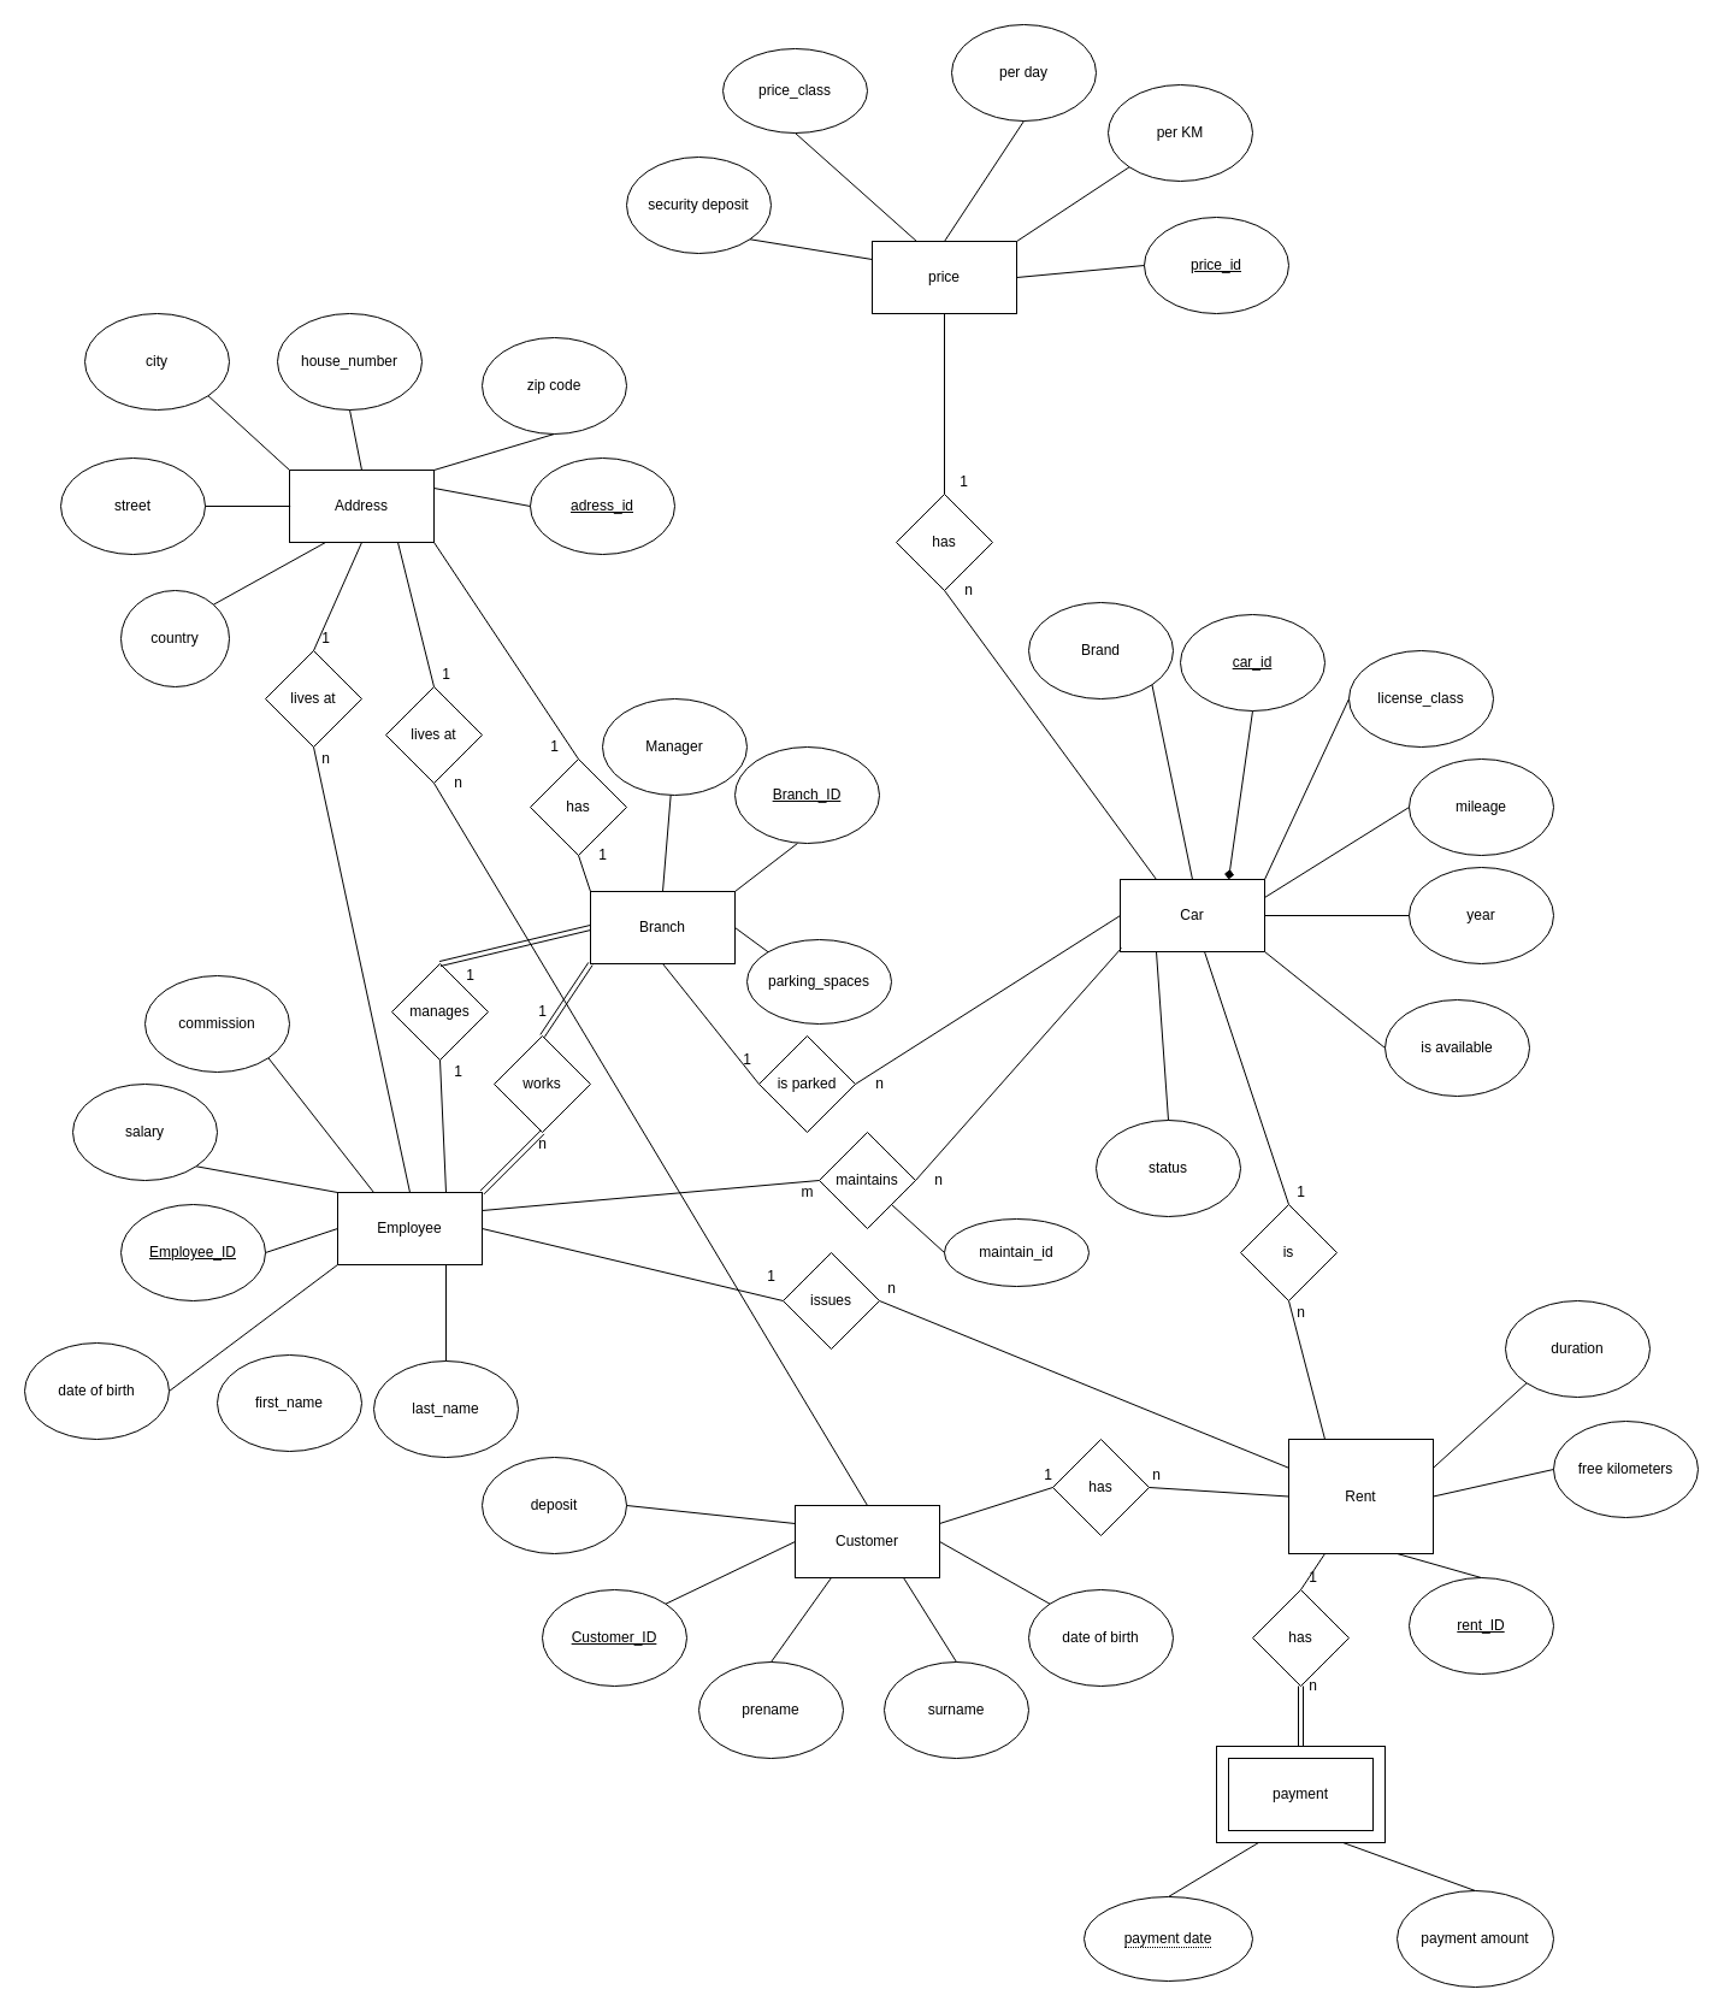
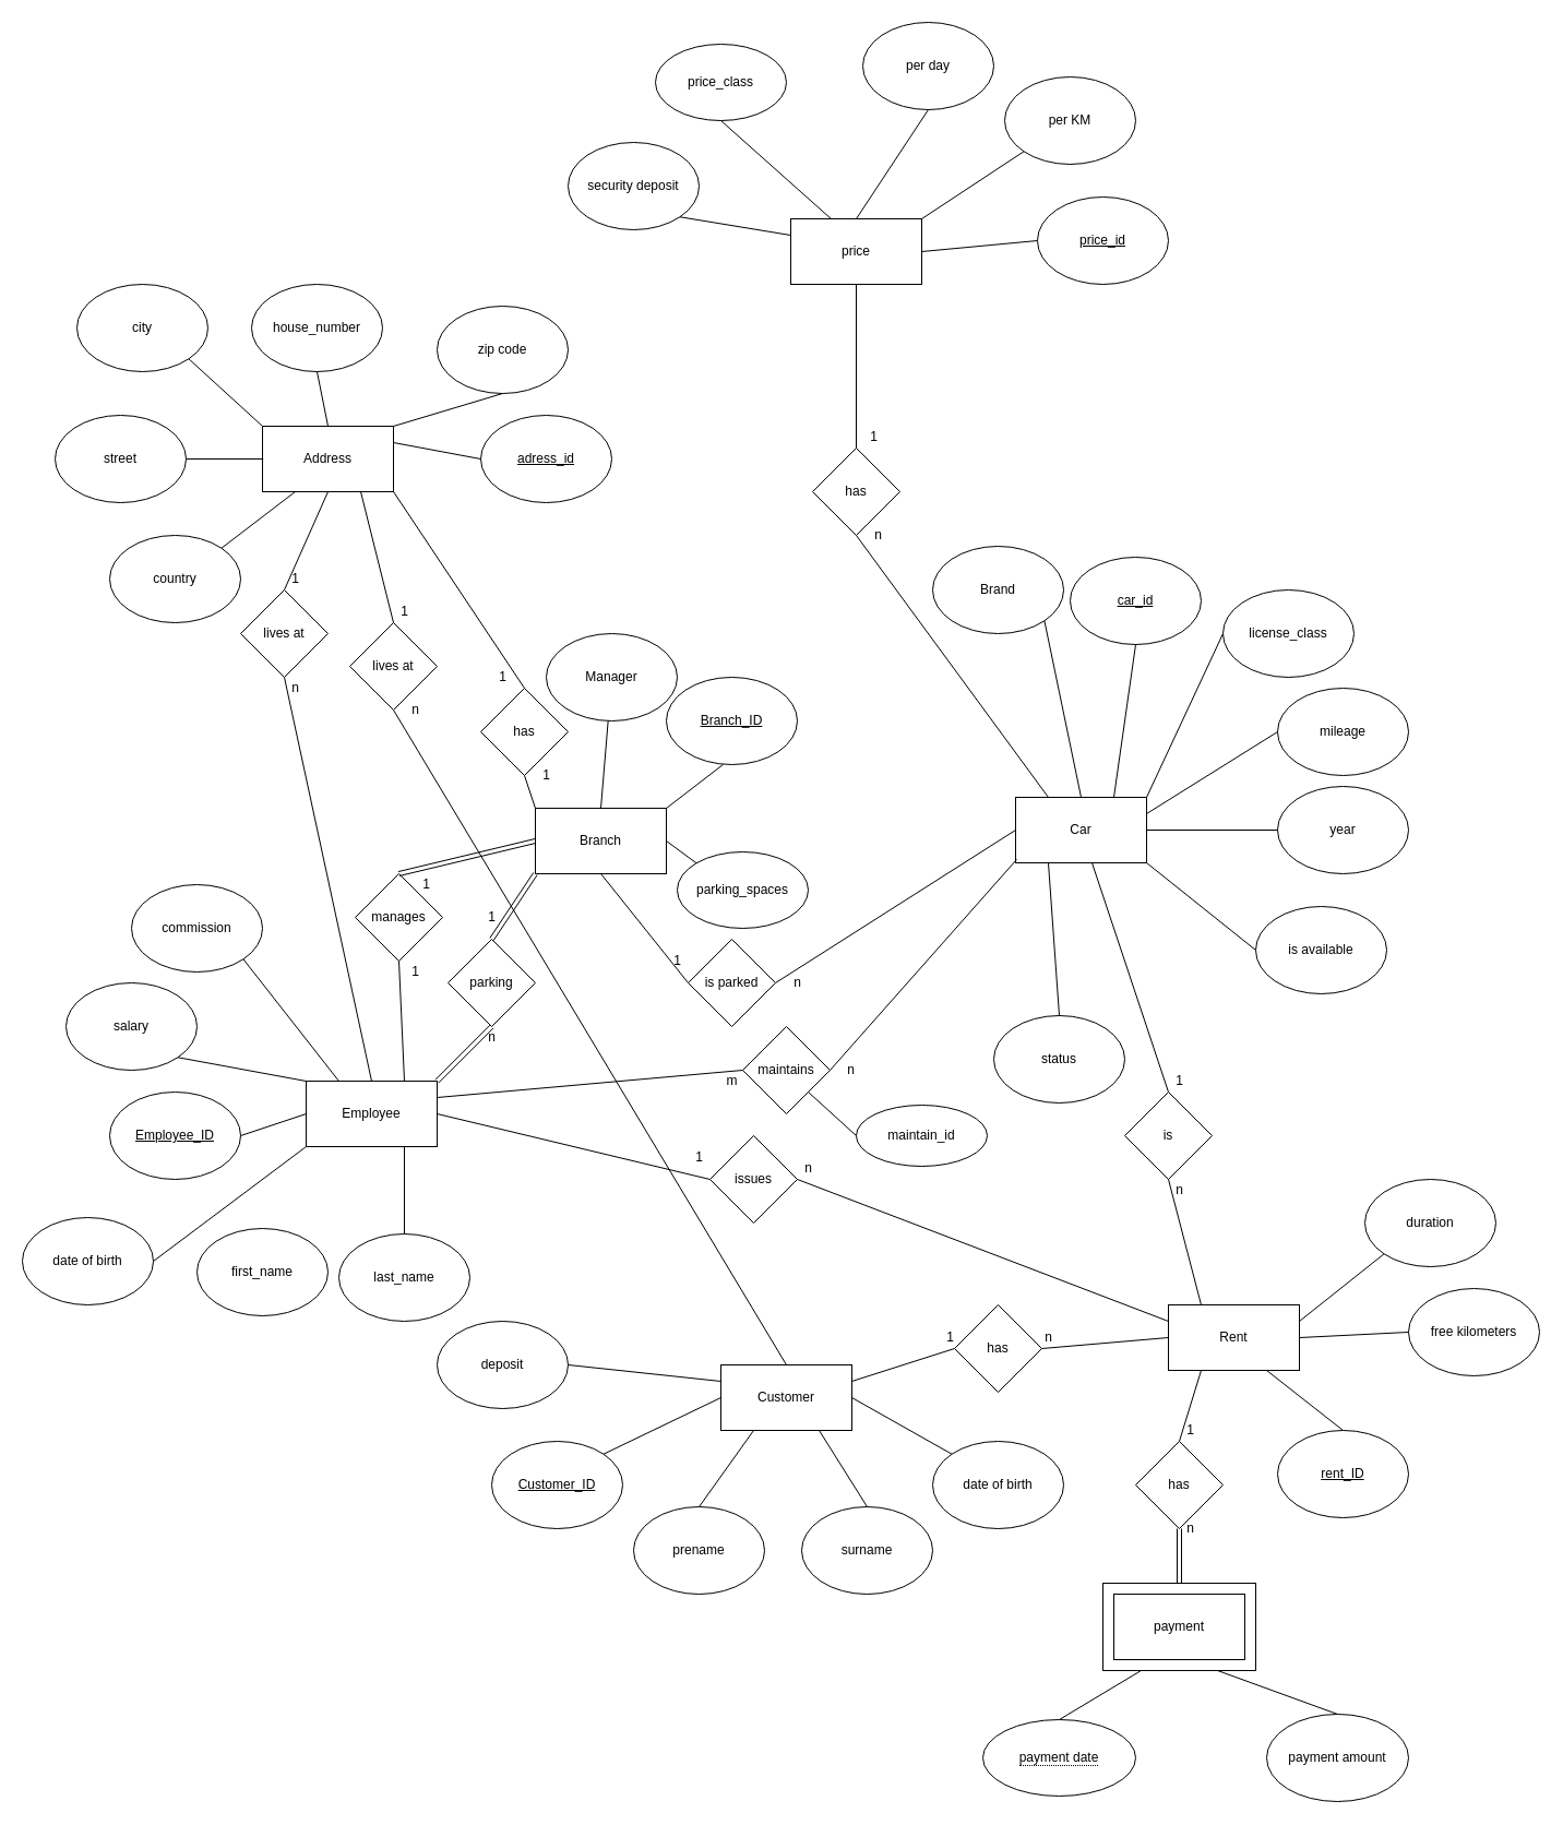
- <mxCell id="24" value="country" style="ellipse;whiteSpace=wrap;html=1;" parent="1" vertex="1"><mxGeometry x="100" y="490" width="90" height="80" as="geometry" /></mxCell>
+ <mxCell id="24" value="country" style="ellipse;whiteSpace=wrap;html=1;" parent="1" vertex="1"><mxGeometry x="100" y="490" width="120" height="80" as="geometry" /></mxCell>
- <mxCell id="5" value="" style="endArrow=diamond;html=1;entryX=0.75;entryY=0;entryDx=0;entryDy=0;exitX=0.5;exitY=1;exitDx=0;exitDy=0;" parent="1" source="4" target="3" edge="1"><mxGeometry width="50" height="50" relative="1" as="geometry"><mxPoint x="780" y="960" as="sourcePoint" /><mxPoint x="830" y="910" as="targetPoint" /></mxGeometry></mxCell>
+ <mxCell id="5" value="" style="endArrow=none;html=1;entryX=0.75;entryY=0;entryDx=0;entryDy=0;exitX=0.5;exitY=1;exitDx=0;exitDy=0;" parent="1" source="4" target="3" edge="1"><mxGeometry width="50" height="50" relative="1" as="geometry"><mxPoint x="780" y="960" as="sourcePoint" /><mxPoint x="830" y="910" as="targetPoint" /></mxGeometry></mxCell>
- <mxCell id="89" value="works" style="rhombus;whiteSpace=wrap;html=1;rounded=0;shadow=0;glass=0;sketch=0;" parent="1" vertex="1"><mxGeometry x="410" y="860" width="80" height="80" as="geometry" /></mxCell>
+ <mxCell id="89" value="parking" style="rhombus;whiteSpace=wrap;html=1;rounded=0;shadow=0;glass=0;sketch=0;" parent="1" vertex="1"><mxGeometry x="410" y="860" width="80" height="80" as="geometry" /></mxCell>
- <mxCell id="60" value="Rent" style="rounded=0;whiteSpace=wrap;html=1;" parent="1" vertex="1"><mxGeometry x="1070" y="1195" width="120" height="95" as="geometry" /></mxCell>
+ <mxCell id="60" value="Rent" style="rounded=0;whiteSpace=wrap;html=1;" parent="1" vertex="1"><mxGeometry x="1070" y="1195" width="120" height="60" as="geometry" /></mxCell>
